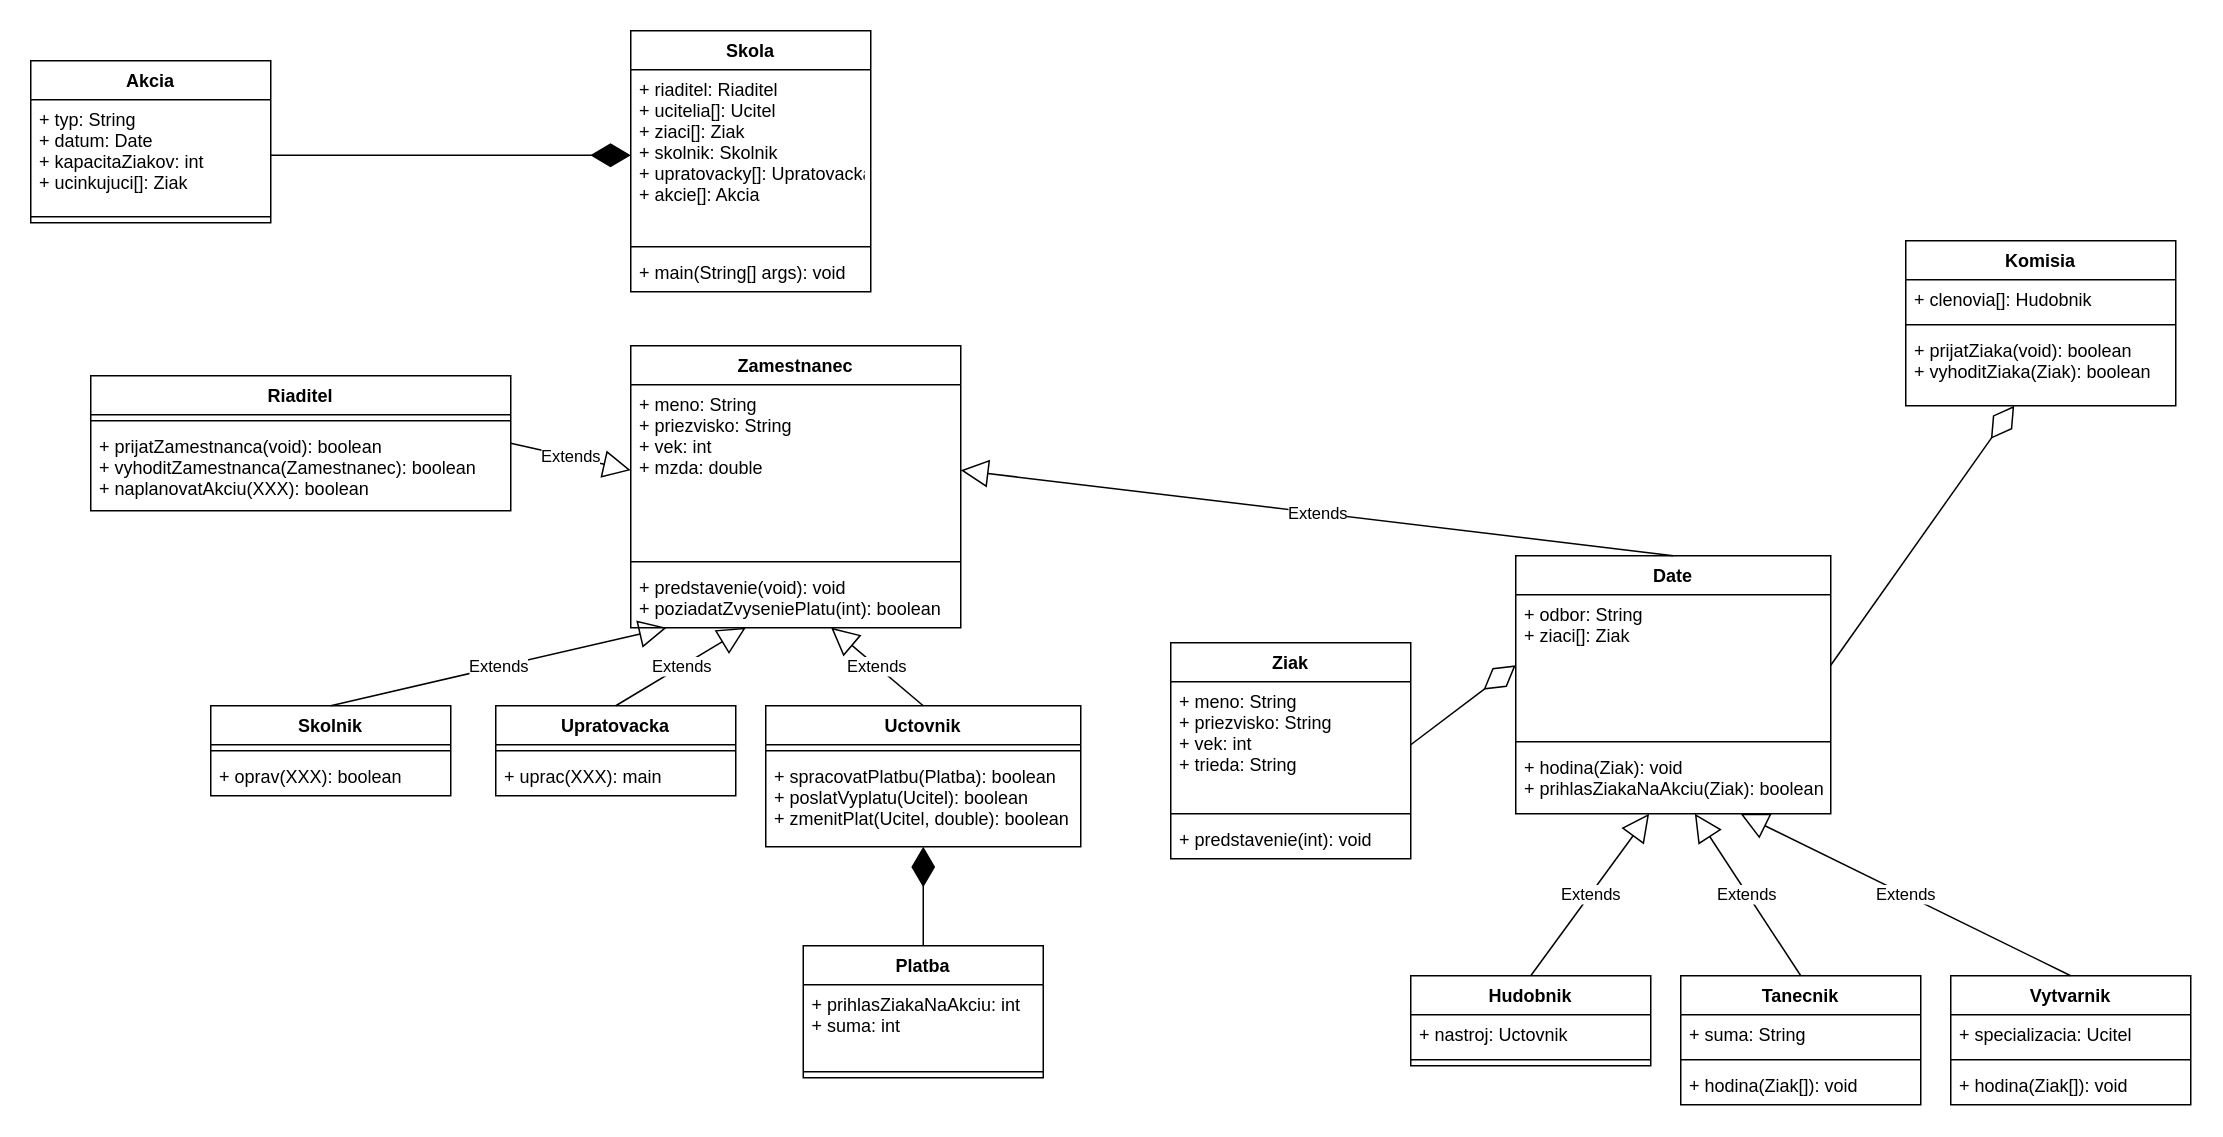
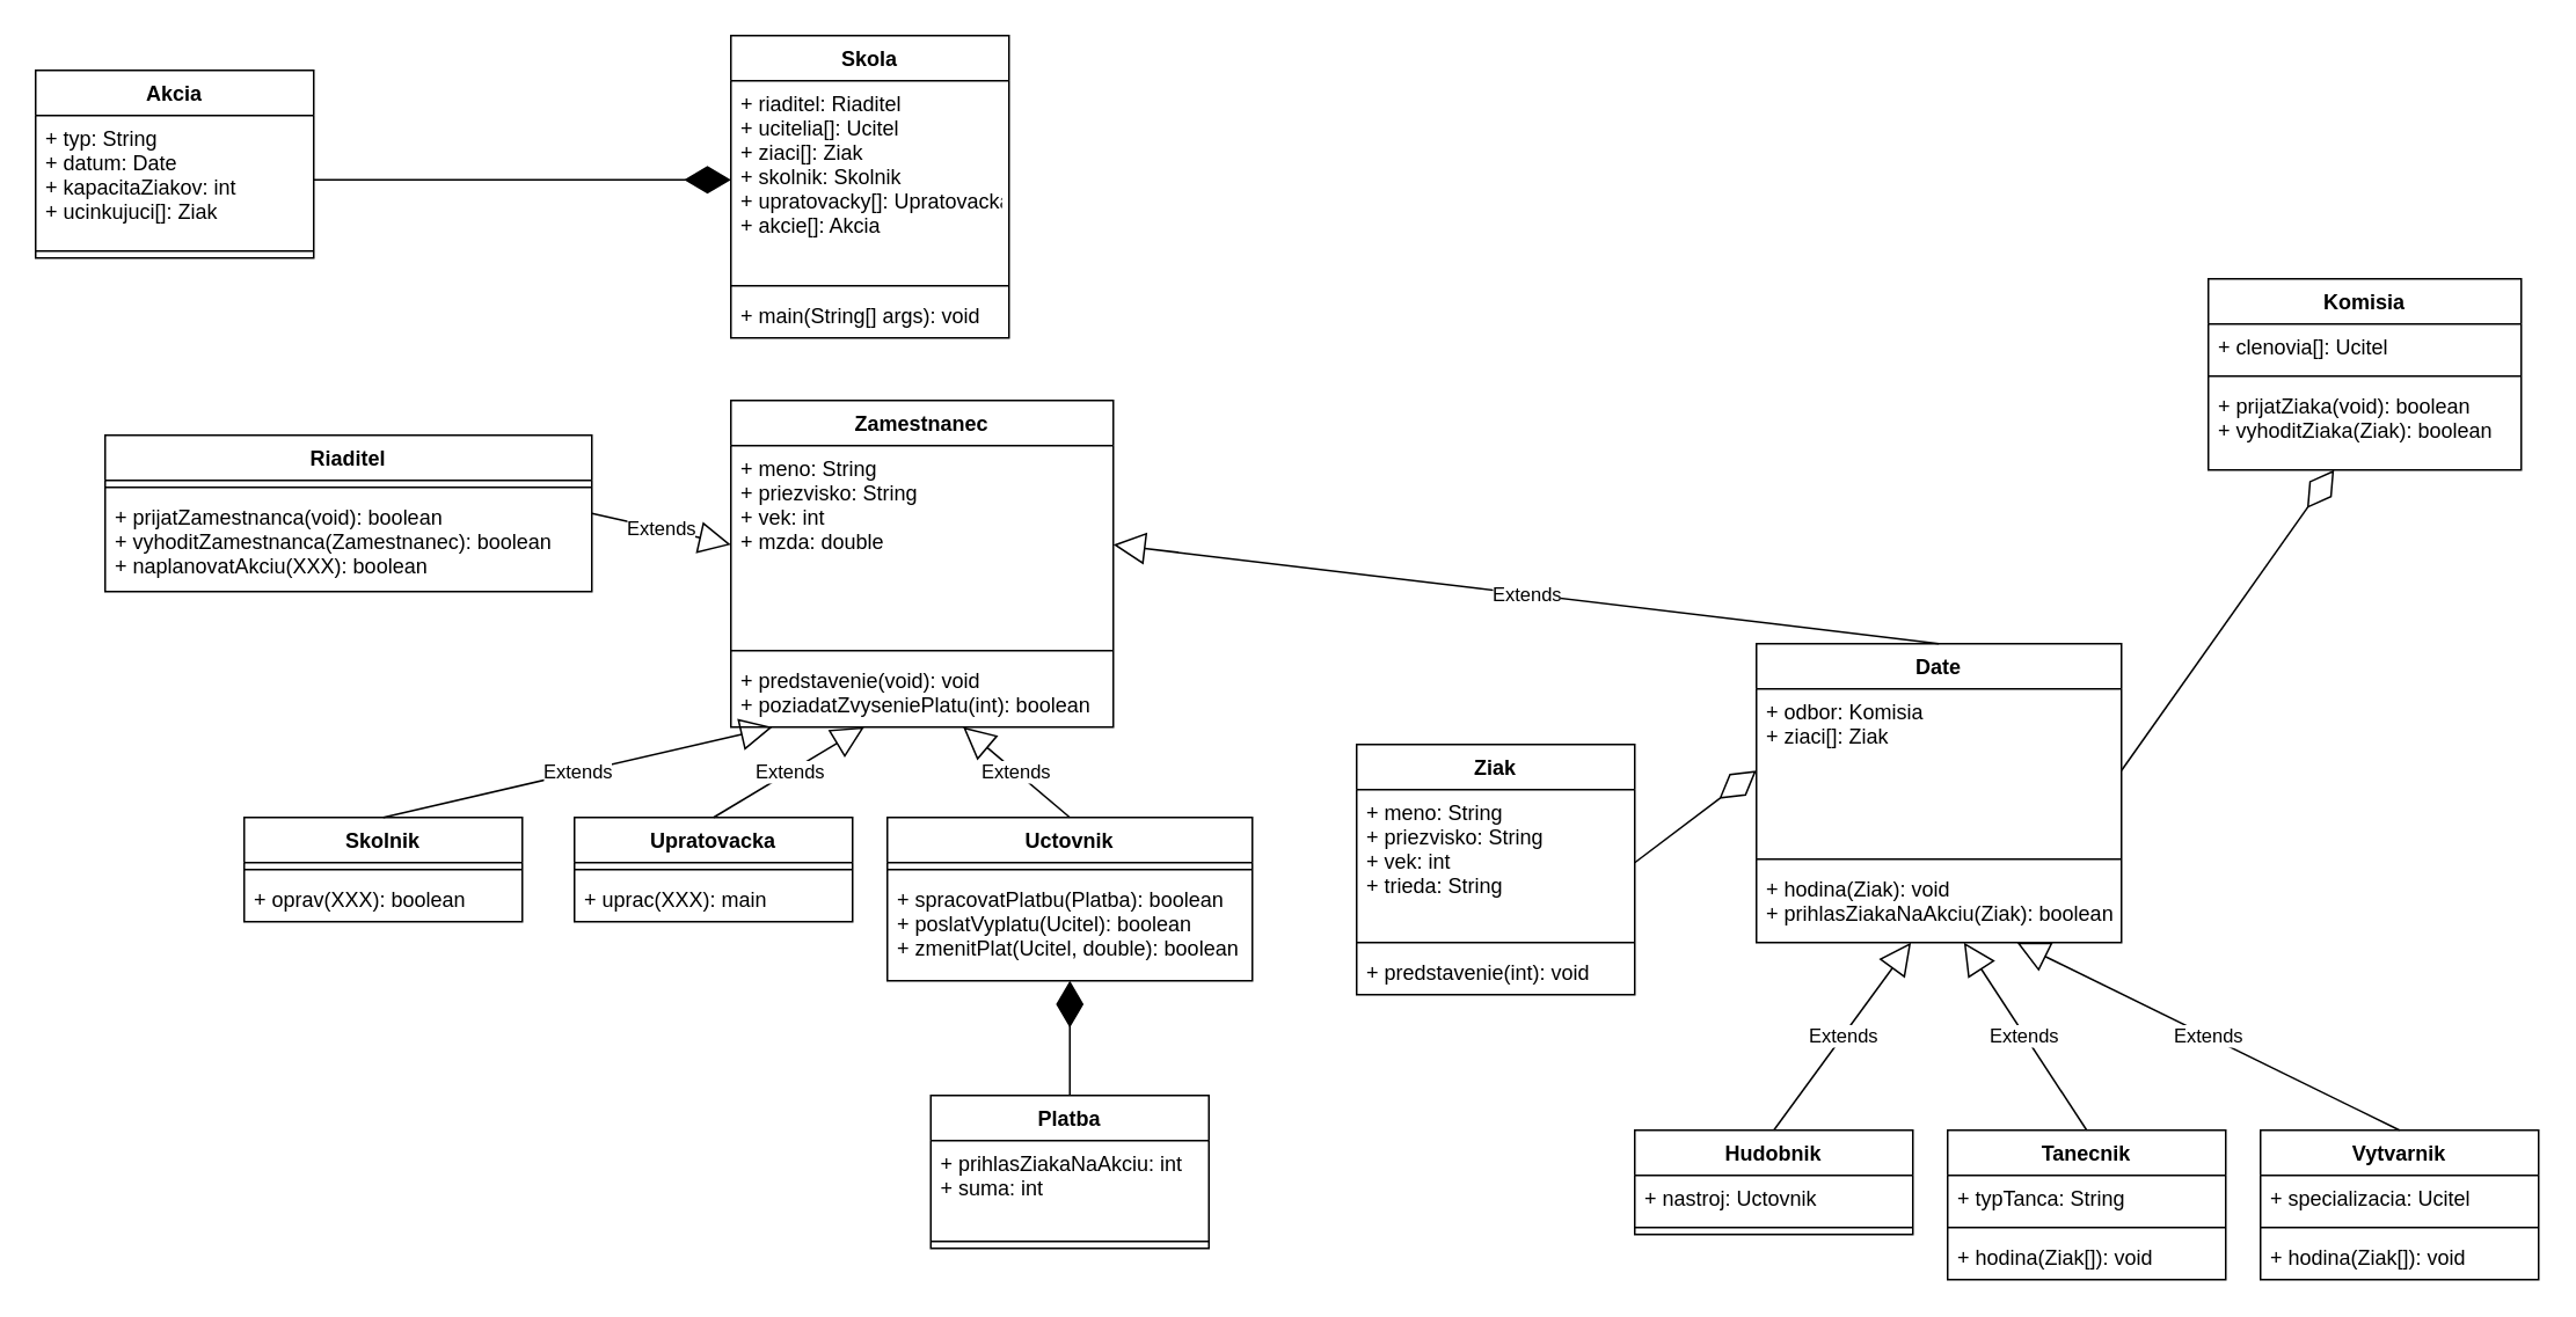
- <mxCell id="36" value="+ clenovia[]: Hudobnik" style="text;strokeColor=none;fillColor=none;align=left;verticalAlign=top;spacingLeft=4;spacingRight=4;overflow=hidden;rotatable=0;points=[[0,0.5],[1,0.5]];portConstraint=eastwest;" vertex="1" parent="35"><mxGeometry y="26" width="180" height="26" as="geometry" /></mxCell>
+ <mxCell id="36" value="+ clenovia[]: Ucitel" style="text;strokeColor=none;fillColor=none;align=left;verticalAlign=top;spacingLeft=4;spacingRight=4;overflow=hidden;rotatable=0;points=[[0,0.5],[1,0.5]];portConstraint=eastwest;" vertex="1" parent="35"><mxGeometry y="26" width="180" height="26" as="geometry" /></mxCell>
- <mxCell id="23" value="+ odbor: String&#10;+ ziaci[]: Ziak" style="text;strokeColor=none;fillColor=none;align=left;verticalAlign=top;spacingLeft=4;spacingRight=4;overflow=hidden;rotatable=0;points=[[0,0.5],[1,0.5]];portConstraint=eastwest;" vertex="1" parent="22"><mxGeometry y="26" width="210" height="94" as="geometry" /></mxCell>
+ <mxCell id="23" value="+ odbor: Komisia&#10;+ ziaci[]: Ziak" style="text;strokeColor=none;fillColor=none;align=left;verticalAlign=top;spacingLeft=4;spacingRight=4;overflow=hidden;rotatable=0;points=[[0,0.5],[1,0.5]];portConstraint=eastwest;" vertex="1" parent="22"><mxGeometry y="26" width="210" height="94" as="geometry" /></mxCell>
- <mxCell id="52" value="+ suma: String" style="text;strokeColor=none;fillColor=none;align=left;verticalAlign=top;spacingLeft=4;spacingRight=4;overflow=hidden;rotatable=0;points=[[0,0.5],[1,0.5]];portConstraint=eastwest;" vertex="1" parent="51"><mxGeometry y="26" width="160" height="26" as="geometry" /></mxCell>
+ <mxCell id="52" value="+ typTanca: String" style="text;strokeColor=none;fillColor=none;align=left;verticalAlign=top;spacingLeft=4;spacingRight=4;overflow=hidden;rotatable=0;points=[[0,0.5],[1,0.5]];portConstraint=eastwest;" vertex="1" parent="51"><mxGeometry y="26" width="160" height="26" as="geometry" /></mxCell>
